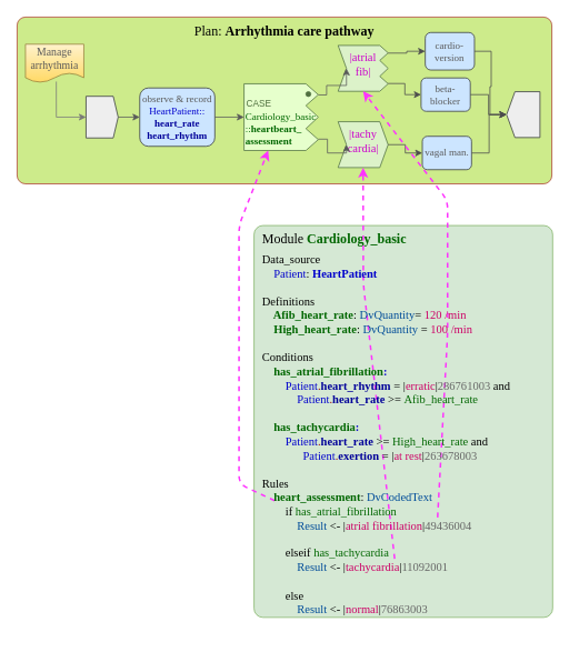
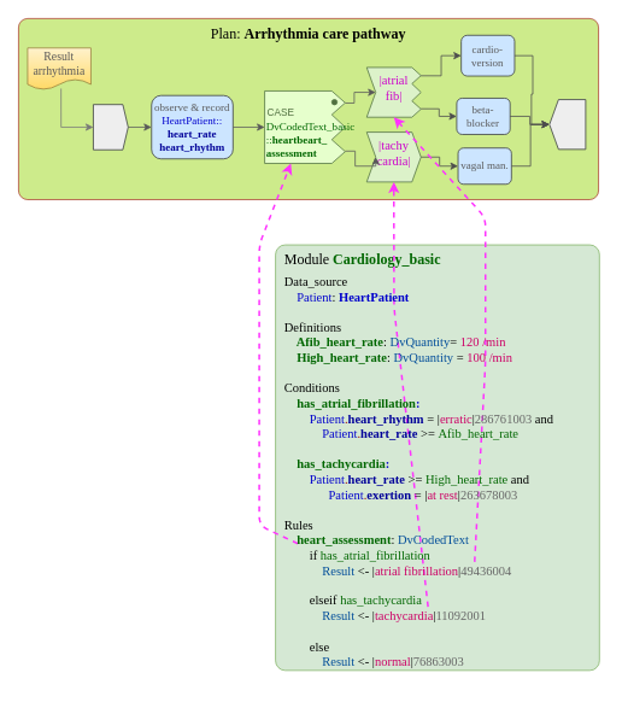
- <mxCell id="19" value="&lt;div style=&quot;text-align: center&quot;&gt;Manage arrhythmia&lt;/div&gt;" style="shape=document;whiteSpace=wrap;html=1;boundedLbl=1;shadow=0;glass=0;comic=0;labelBackgroundColor=none;strokeColor=#96803C;strokeWidth=1;fillColor=#fff2cc;fontFamily=Tahoma;fontSize=13;align=center;fontStyle=0;size=0.25;gradientColor=#ffd966;fontColor=#595959;" parent="1" vertex="1"><mxGeometry x="30" y="52.5" width="70" height="46" as="geometry" /></mxCell>
+ <mxCell id="19" value="&lt;div style=&quot;text-align: center&quot;&gt;Result arrhythmia&lt;/div&gt;" style="shape=document;whiteSpace=wrap;html=1;boundedLbl=1;shadow=0;glass=0;comic=0;labelBackgroundColor=none;strokeColor=#96803C;strokeWidth=1;fillColor=#fff2cc;fontFamily=Tahoma;fontSize=13;align=center;fontStyle=0;size=0.25;gradientColor=#ffd966;fontColor=#595959;" parent="1" vertex="1"><mxGeometry x="30" y="52.5" width="70" height="46" as="geometry" /></mxCell>
- <mxCell id="11" value="&lt;span style=&quot;font-size: 14px;&quot;&gt;&lt;font style=&quot;font-size: 14px;&quot; color=&quot;#cc00cc&quot;&gt;|atrial &lt;br style=&quot;font-size: 14px;&quot;&gt;fib|&lt;/font&gt;&lt;/span&gt;" style="shape=stencil(tZXbcoIwEIafJrdODgbsZSfW94iYlowxYQLV+vZdCHbkWDU6w8DsLvvtD+w/ICbKXBYKUZwjtkaUcg4nCE8hTHAIZVmorAq5o/Rabo0KlbLybq9Oele1BG1z5XVVV9kHwu9wT30wkTlrAaKdLTuVqzrApLbQi38CrB1/7kQF8A+qUj5kSZPd3M5c8BdQSZe5IEn6JLV/pHNPf4+MIxWPU+/W26GSl3yx51D7z79iN2OZgMzUPjOxldn+y7tvuxsV86mNyZxxHsJwbQYhytZiQ8XbzHMEt403c5Li5dwSFLL26KBwKR/cUc07bwx76TbaXnXzuPak2z79Rm6aTlZx42na7t/DClgap2CZxM3n9+qPbCcPvMDMuFJNrS7kB9vbZCesBiZzXv3jwWCmeauNOn/AbrLhT9okfgE=);whiteSpace=wrap;html=1;fillColor=#d5e8d4;strokeColor=#82b366;gradientColor=#97d077;fontSize=14;verticalAlign=top;fontStyle=0;fontFamily=Tahoma;" parent="1" vertex="1"><mxGeometry x="404.75" y="54" width="60" height="55" as="geometry" /></mxCell>
+ <mxCell id="11" value="&lt;span style=&quot;font-size: 14px;&quot;&gt;&lt;font style=&quot;font-size: 14px;&quot; color=&quot;#cc00cc&quot;&gt;|atrial &lt;br style=&quot;font-size: 14px;&quot;&gt;fib|&lt;/font&gt;&lt;/span&gt;" style="shape=stencil(tZXbcoIwEIafJrdODgbsZSfW94iYlowxYQLV+vZdCHbkWDU6w8DsLvvtD+w/ICbKXBYKUZwjtkaUcg4nCE8hTHAIZVmorAq5o/Rabo0KlbLybq9Oele1BG1z5XVVV9kHwu9wT30wkTlrAaKdLTuVqzrApLbQi38CrB1/7kQF8A+qUj5kSZPd3M5c8BdQSZe5IEn6JLV/pHNPf4+MIxWPU+/W26GSl3yx51D7z79iN2OZgMzUPjOxldn+y7tvuxsV86mNyZxxHsJwbQYhytZiQ8XbzHMEt403c5Li5dwSFLL26KBwKR/cUc07bwx76TbaXnXzuPak2z79Rm6aTlZx42na7t/DClgap2CZxM3n9+qPbCcPvMDMuFJNrS7kB9vbZCesBiZzXv3jwWCmeauNOn/AbrLhT9okfgE=);whiteSpace=wrap;html=1;fillColor=#d5e8d4;strokeColor=#82b366;gradientColor=#97d077;fontSize=14;verticalAlign=top;fontStyle=0;fontFamily=Tahoma;" parent="1" vertex="1"><mxGeometry x="404.75" y="74" width="60" height="55" as="geometry" /></mxCell>
- <mxCell id="13" value="beta-blocker" style="shape=stencil(tZThCoIwFIWfZn9jcwj9jVXvsfSaQ9tkrqy3b+4atFKJUJDBPUe/e9h2JVy0pWyAJLQkfE+SJE394ssOyy3FUrYNZA61m7RKnmpAp3XWVNCp3A0EpUuwyvUuPxC68+/0DxeZ0dpDlNFt5Lz5HiaV9t/SO8KG9o+oajz/Ag4sqiyox9+Zm3QFKlsjacx85V426ULUOCtb5aSWobI/mVx4ZeoSc3GSWXW25qrz0STBsf0QzV/uj8GLx3Ik0ERbLgpjYSZPoeoaZ3dq78bd0PSLHVT8lQThCQ==);whiteSpace=wrap;html=1;fontSize=12;align=center;fillColor=#cce5ff;strokeColor=#36393d;fontColor=#595959;fontFamily=Tahoma;" parent="1" vertex="1"><mxGeometry x="504.25" y="93" width="59" height="40" as="geometry" /></mxCell>
+ <mxCell id="13" value="beta-blocker" style="shape=stencil(tZThCoIwFIWfZn9jcwj9jVXvsfSaQ9tkrqy3b+4atFKJUJDBPUe/e9h2JVy0pWyAJLQkfE+SJE394ssOyy3FUrYNZA61m7RKnmpAp3XWVNCp3A0EpUuwyvUuPxC68+/0DxeZ0dpDlNFt5Lz5HiaV9t/SO8KG9o+oajz/Ag4sqiyox9+Zm3QFKlsjacx85V426ULUOCtb5aSWobI/mVx4ZeoSc3GSWXW25qrz0STBsf0QzV/uj8GLx3Ik0ERbLgpjYSZPoeoaZ3dq78bd0PSLHVT8lQThCQ==);whiteSpace=wrap;html=1;fontSize=12;align=center;fillColor=#cce5ff;strokeColor=#36393d;fontColor=#595959;fontFamily=Tahoma;" parent="1" vertex="1"><mxGeometry x="504.25" y="108" width="59" height="40" as="geometry" /></mxCell>
- <mxCell id="23" value="&lt;font style=&quot;font-size: 12px&quot;&gt;&lt;br style=&quot;font-size: 12px&quot;&gt;&lt;br&gt;Cardiology_basic&lt;br style=&quot;font-size: 12px&quot;&gt;::&lt;b style=&quot;font-size: 12px&quot;&gt;heartbeart_&lt;br&gt;assessment&lt;/b&gt;&lt;/font&gt;" style="shape=stencil(tVbbjoMgEP0aXxuFot3HhrU/sF9ALV1JKRikl/37Rccm0kpv2sRoZsZz5ihz0AjTumQVj1BcRvg7QogQd3LhCcI0hpDVFS8s5I7MCLaWHCq1NXrHT2JjOwahSm6Ebao4j+Klu6c5MC20Uo5EaFV7lV7dkTGhHDY+A1nX/s+LKse/55YbyCZtdvU854x8gDXxOWdJmk2j9oqXfETtNKy+1uQjqzUN6/XzL/DTtJi6TGiWMV2zYvdr9EFtBsVshZSFltq4EK5towjhPF2tKL3zHOC0YTBJsnge3wFXrPHnTeFS3usjv++6IdoLWgrVQ5Nx8NSHf43rnizGtUdZN39vK8DZOAXzdFx/8qr+l+GF1DUPDZ7L38xemw0YxVlEG/7AQWCFUMutVvZNm1h+bnYJxw8YuvzJ4XV0Lwf504Ue+jUoMrgRPBTJpRRVHV7xdOZ/xOcQlf0oLGpYdrtkNyvTZuEPok38Aw==);whiteSpace=wrap;html=1;fontSize=12;fillColor=#cdeb8b;strokeColor=#36393d;align=left;verticalAlign=middle;fontFamily=Tahoma;fontColor=#006600;" parent="1" vertex="1"><mxGeometry x="292" y="100" width="89" height="80" as="geometry" /></mxCell>
+ <mxCell id="23" value="&lt;font style=&quot;font-size: 12px&quot;&gt;&lt;br style=&quot;font-size: 12px&quot;&gt;&lt;br&gt;DvCodedText_basic&lt;br style=&quot;font-size: 12px&quot;&gt;::&lt;b style=&quot;font-size: 12px&quot;&gt;heartbeart_&lt;br&gt;assessment&lt;/b&gt;&lt;/font&gt;" style="shape=stencil(tVbbjoMgEP0aXxuFot3HhrU/sF9ALV1JKRikl/37Rccm0kpv2sRoZsZz5ihz0AjTumQVj1BcRvg7QogQd3LhCcI0hpDVFS8s5I7MCLaWHCq1NXrHT2JjOwahSm6Ebao4j+Klu6c5MC20Uo5EaFV7lV7dkTGhHDY+A1nX/s+LKse/55YbyCZtdvU854x8gDXxOWdJmk2j9oqXfETtNKy+1uQjqzUN6/XzL/DTtJi6TGiWMV2zYvdr9EFtBsVshZSFltq4EK5towjhPF2tKL3zHOC0YTBJsnge3wFXrPHnTeFS3usjv++6IdoLWgrVQ5Nx8NSHf43rnizGtUdZN39vK8DZOAXzdFx/8qr+l+GF1DUPDZ7L38xemw0YxVlEG/7AQWCFUMutVvZNm1h+bnYJxw8YuvzJ4XV0Lwf504Ue+jUoMrgRPBTJpRRVHV7xdOZ/xOcQlf0oLGpYdrtkNyvTZuEPok38Aw==);whiteSpace=wrap;html=1;fontSize=12;fillColor=#cdeb8b;strokeColor=#36393d;align=left;verticalAlign=middle;fontFamily=Tahoma;fontColor=#006600;" parent="1" vertex="1"><mxGeometry x="292" y="100" width="89" height="80" as="geometry" /></mxCell>
